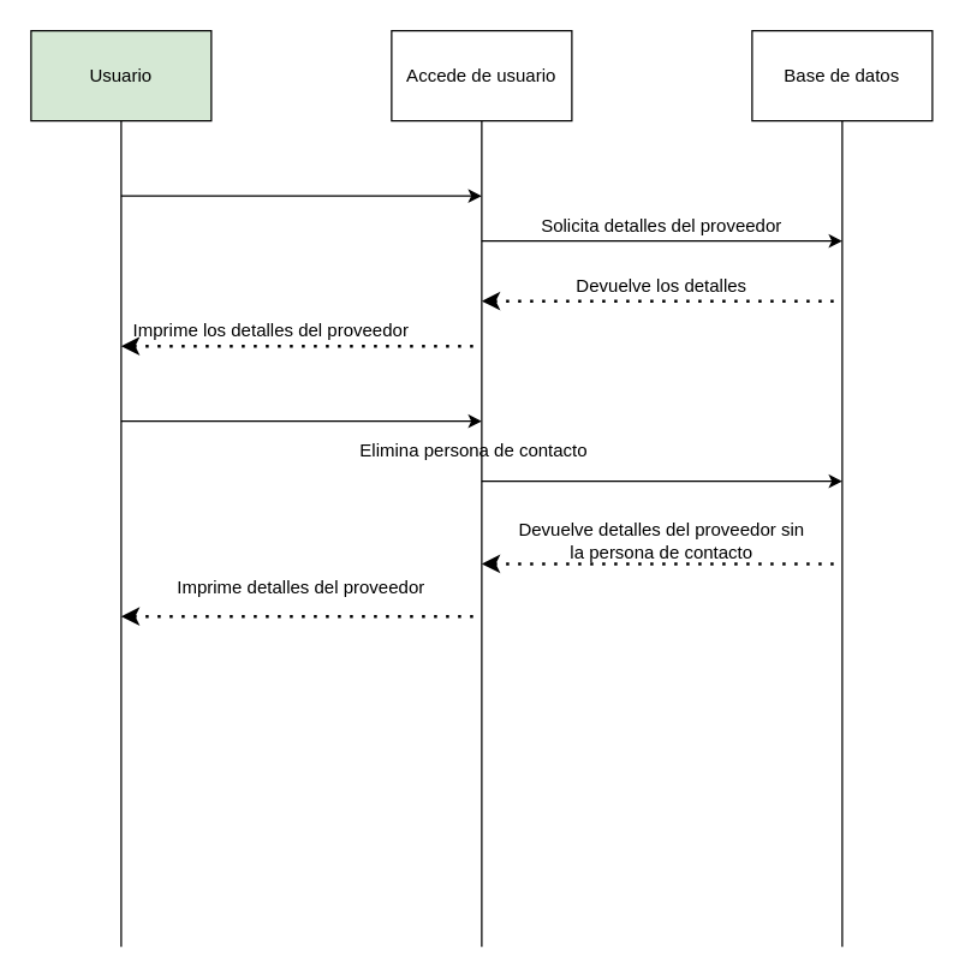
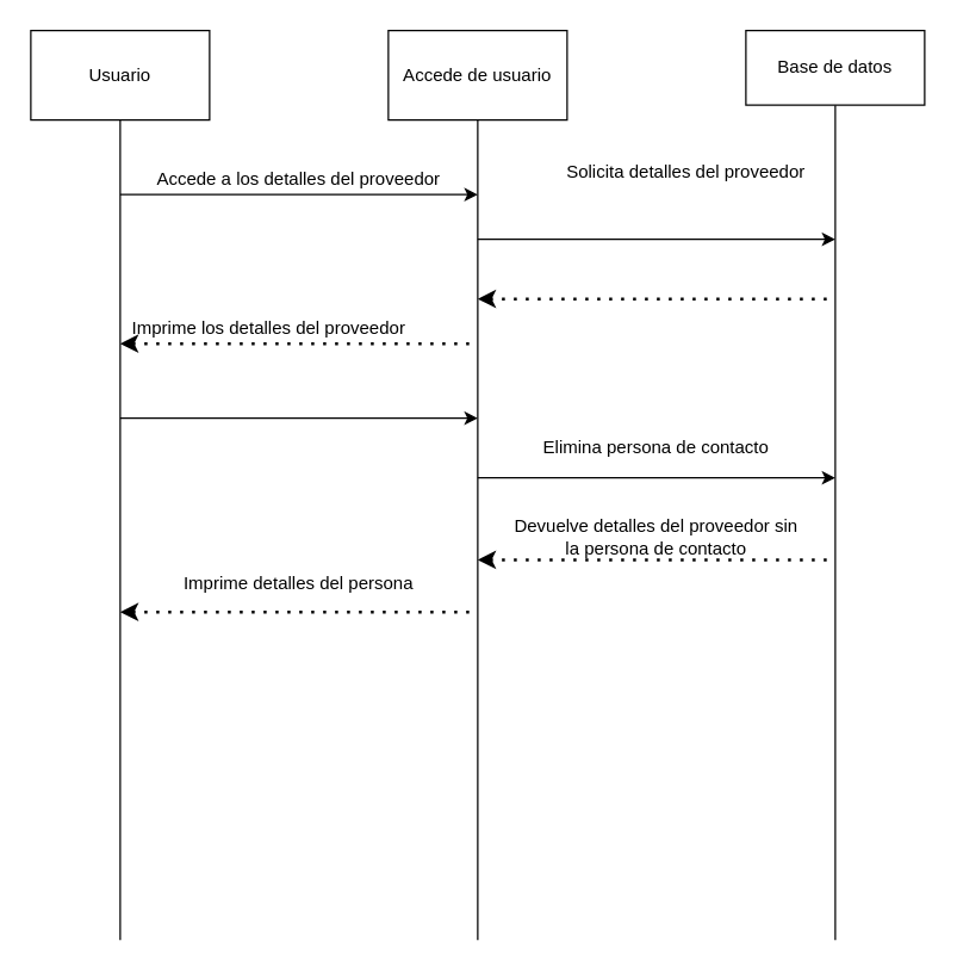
- <mxCell id="7" value="Usuario" style="rounded=0;whiteSpace=wrap;html=1;fillColor=#d5e8d4;" vertex="1" parent="1"><mxGeometry x="20" y="20" width="120" height="60" as="geometry" /></mxCell>
+ <mxCell id="7" value="Usuario" style="rounded=0;whiteSpace=wrap;html=1;" vertex="1" parent="1"><mxGeometry x="20" y="20" width="120" height="60" as="geometry" /></mxCell>
- <mxCell id="3" value="Base de datos" style="rounded=0;whiteSpace=wrap;html=1;" vertex="1" parent="1"><mxGeometry x="500" y="20" width="120" height="60" as="geometry" /></mxCell>
+ <mxCell id="3" value="Base de datos" style="rounded=0;whiteSpace=wrap;html=1;" vertex="1" parent="1"><mxGeometry x="500" y="20" width="120" height="50" as="geometry" /></mxCell>
+ <mxCell id="9" value="Accede a los detalles del proveedor" style="text;html=1;strokeColor=none;fillColor=none;align=center;verticalAlign=middle;whiteSpace=wrap;rounded=0;" vertex="1" parent="1"><mxGeometry x="100" y="110" width="200" height="20" as="geometry" /></mxCell>
- <mxCell id="11" value="Solicita detalles del proveedor" style="text;html=1;strokeColor=none;fillColor=none;align=center;verticalAlign=middle;whiteSpace=wrap;rounded=0;" vertex="1" parent="1"><mxGeometry x="340" y="140" width="200" height="20" as="geometry" /></mxCell>
+ <mxCell id="11" value="Solicita detalles del proveedor" style="text;html=1;strokeColor=none;fillColor=none;align=center;verticalAlign=middle;whiteSpace=wrap;rounded=0;" vertex="1" parent="1"><mxGeometry x="360" y="105" width="200" height="20" as="geometry" /></mxCell>
- <mxCell id="13" value="Devuelve los detalles" style="text;html=1;strokeColor=none;fillColor=none;align=center;verticalAlign=middle;whiteSpace=wrap;rounded=0;" vertex="1" parent="1"><mxGeometry x="340" y="180" width="200" height="20" as="geometry" /></mxCell>
- <mxCell id="18" value="Elimina persona de contacto" style="text;html=1;strokeColor=none;fillColor=none;align=center;verticalAlign=middle;whiteSpace=wrap;rounded=0;" vertex="1" parent="1"><mxGeometry x="215" y="290" width="200" height="20" as="geometry" /></mxCell>
+ <mxCell id="18" value="Elimina persona de contacto" style="text;html=1;strokeColor=none;fillColor=none;align=center;verticalAlign=middle;whiteSpace=wrap;rounded=0;" vertex="1" parent="1"><mxGeometry x="340" y="290" width="200" height="20" as="geometry" /></mxCell>
- <mxCell id="22" value="Imprime detalles del proveedor" style="text;html=1;strokeColor=none;fillColor=none;align=center;verticalAlign=middle;whiteSpace=wrap;rounded=0;" vertex="1" parent="1"><mxGeometry x="100" y="381" width="200" height="20" as="geometry" /></mxCell>
+ <mxCell id="22" value="Imprime detalles del persona" style="text;html=1;strokeColor=none;fillColor=none;align=center;verticalAlign=middle;whiteSpace=wrap;rounded=0;" vertex="1" parent="1"><mxGeometry x="100" y="381" width="200" height="20" as="geometry" /></mxCell>
